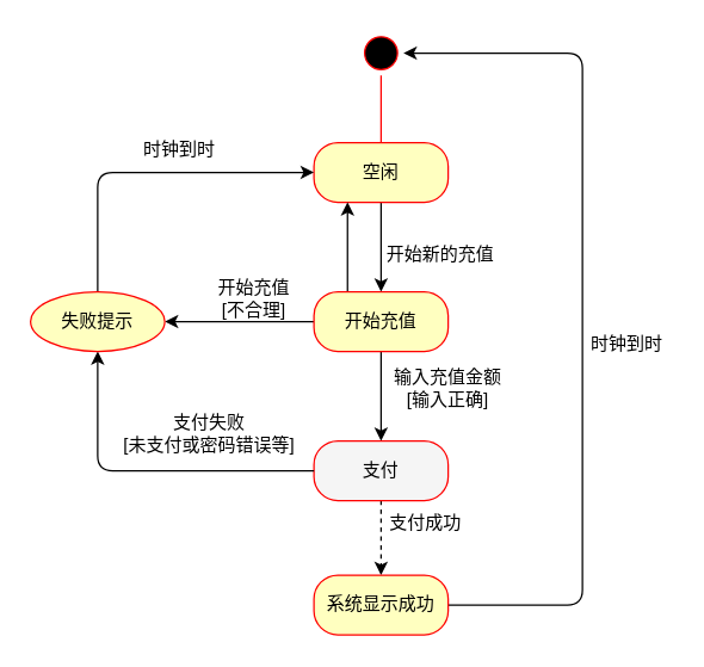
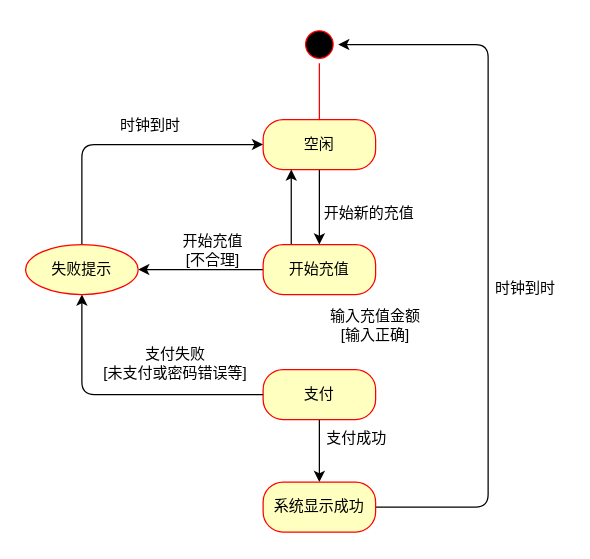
- <mxCell id="8" style="edgeStyle=orthogonalEdgeStyle;curved=0;rounded=1;sketch=0;orthogonalLoop=1;jettySize=auto;html=1;exitX=0.5;exitY=1;exitDx=0;exitDy=0;entryX=0.5;entryY=0;entryDx=0;entryDy=0;" parent="1" source="10" target="12" edge="1"><mxGeometry relative="1" as="geometry"><mxPoint x="255" y="285" as="targetPoint" /></mxGeometry></mxCell>
- <mxCell id="12" value="支付" style="rounded=1;whiteSpace=wrap;html=1;arcSize=40;fontColor=#000000;fillColor=#f5f5f5;strokeColor=#ff0000;sketch=0;" parent="1" vertex="1"><mxGeometry x="210" y="295" width="90" height="40" as="geometry" /></mxCell>
+ <mxCell id="12" value="支付" style="rounded=1;whiteSpace=wrap;html=1;arcSize=40;fontColor=#000000;fillColor=#ffffc0;strokeColor=#ff0000;sketch=0;" parent="1" vertex="1"><mxGeometry x="210" y="295" width="90" height="40" as="geometry" /></mxCell>
- <mxCell id="11" style="edgeStyle=orthogonalEdgeStyle;curved=0;rounded=1;sketch=0;orthogonalLoop=1;jettySize=auto;html=1;exitX=0.5;exitY=1;exitDx=0;exitDy=0;entryX=0.5;entryY=0;entryDx=0;entryDy=0;entryPerimeter=0;dashed=1;" parent="1" source="12" target="17" edge="1"><mxGeometry relative="1" as="geometry"><mxPoint x="255" y="365" as="targetPoint" /></mxGeometry></mxCell>
+ <mxCell id="11" style="edgeStyle=orthogonalEdgeStyle;curved=0;rounded=1;sketch=0;orthogonalLoop=1;jettySize=auto;html=1;exitX=0.5;exitY=1;exitDx=0;exitDy=0;entryX=0.5;entryY=0;entryDx=0;entryDy=0;entryPerimeter=0;" parent="1" source="12" target="17" edge="1"><mxGeometry relative="1" as="geometry"><mxPoint x="255" y="365" as="targetPoint" /></mxGeometry></mxCell>
